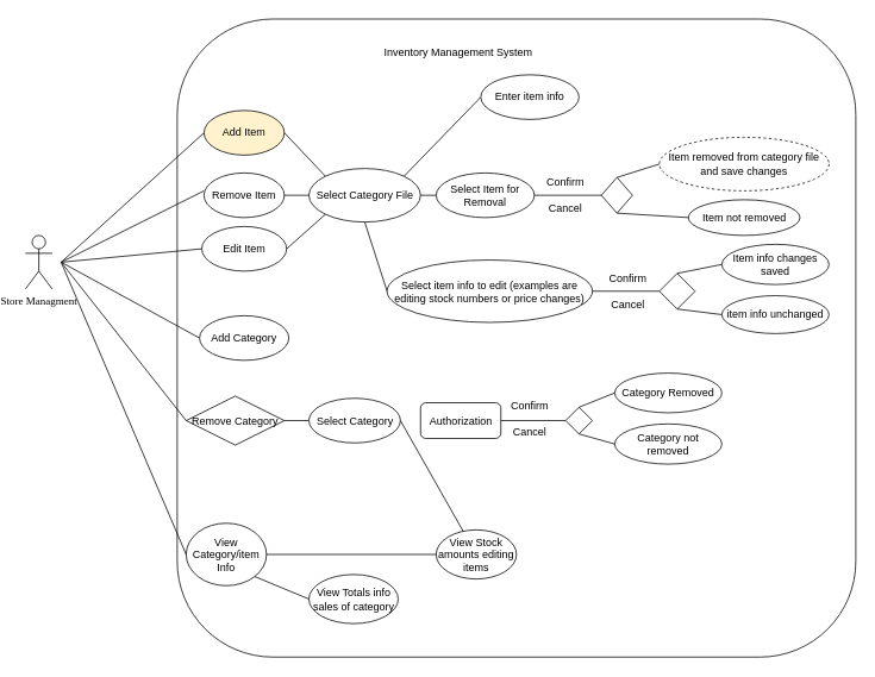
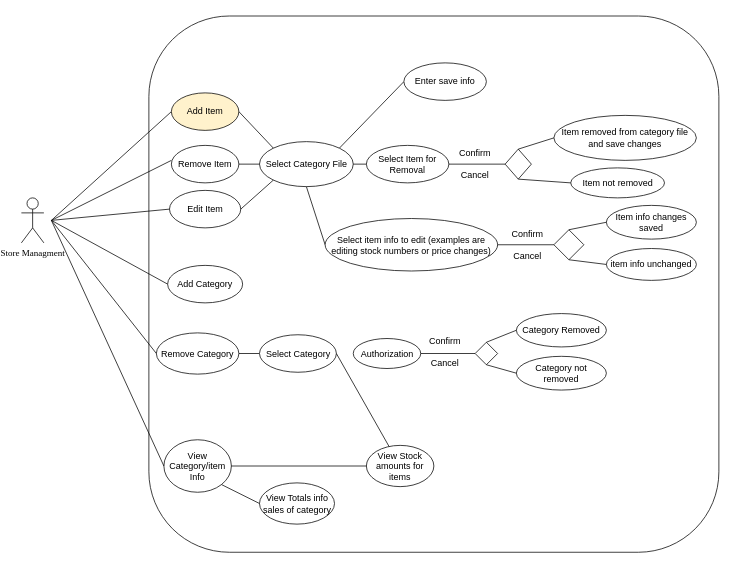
- <mxCell id="10" value="Inventory Management System" style="text;html=1;strokeColor=none;fillColor=none;align=center;verticalAlign=middle;whiteSpace=wrap;rounded=0;" parent="1" vertex="1"><mxGeometry x="385" y="43" width="240" height="30" as="geometry" /></mxCell>
- <mxCell id="26" value="Enter item info" style="ellipse;whiteSpace=wrap;html=1;" parent="1" vertex="1"><mxGeometry x="530" y="83" width="110" height="50" as="geometry" /></mxCell>
+ <mxCell id="26" value="Enter save info" style="ellipse;whiteSpace=wrap;html=1;" parent="1" vertex="1"><mxGeometry x="530" y="83" width="110" height="50" as="geometry" /></mxCell>
- <mxCell id="44" value="Item removed from category file and save changes" style="ellipse;whiteSpace=wrap;html=1;dashed=1;" parent="1" vertex="1"><mxGeometry x="730" y="153" width="190" height="60" as="geometry" /></mxCell>
+ <mxCell id="44" value="Item removed from category file and save changes" style="ellipse;whiteSpace=wrap;html=1;" parent="1" vertex="1"><mxGeometry x="730" y="153" width="190" height="60" as="geometry" /></mxCell>
- <mxCell id="46" value="Item not removed" style="ellipse;whiteSpace=wrap;html=1;" parent="1" vertex="1"><mxGeometry x="762.5" y="223" width="125" height="40" as="geometry" /></mxCell>
+ <mxCell id="46" value="Item not removed" style="ellipse;whiteSpace=wrap;html=1;" parent="1" vertex="1"><mxGeometry x="752.5" y="223" width="125" height="40" as="geometry" /></mxCell>
- <mxCell id="28" value="Remove Category" style="rhombus;whiteSpace=wrap;html=1;" parent="1" vertex="1"><mxGeometry x="200" y="443" width="110" height="55" as="geometry" /></mxCell>
+ <mxCell id="28" value="Remove Category" style="ellipse;whiteSpace=wrap;html=1;" parent="1" vertex="1"><mxGeometry x="200" y="443" width="110" height="55" as="geometry" /></mxCell>
- <mxCell id="34" value="Authorization" style="whiteSpace=wrap;html=1;rounded=1;" parent="1" vertex="1"><mxGeometry x="462.5" y="450.5" width="90" height="40" as="geometry" /></mxCell>
+ <mxCell id="34" value="Authorization" style="ellipse;whiteSpace=wrap;html=1;" parent="1" vertex="1"><mxGeometry x="462.5" y="450.5" width="90" height="40" as="geometry" /></mxCell>
- <mxCell id="11" value="View Category/item Info" style="ellipse;whiteSpace=wrap;html=1;" parent="1" vertex="1"><mxGeometry x="200" y="585.5" width="90" height="70" as="geometry" /></mxCell>
+ <mxCell id="11" value="View Category/item Info" style="ellipse;whiteSpace=wrap;html=1;" parent="1" vertex="1"><mxGeometry x="210" y="585.5" width="90" height="70" as="geometry" /></mxCell>
- <mxCell id="17" value="View Stock amounts editing items" style="ellipse;whiteSpace=wrap;html=1;" parent="1" vertex="1"><mxGeometry x="480" y="593" width="90" height="55" as="geometry" /></mxCell>
+ <mxCell id="17" value="View Stock amounts for items" style="ellipse;whiteSpace=wrap;html=1;" parent="1" vertex="1"><mxGeometry x="480" y="593" width="90" height="55" as="geometry" /></mxCell>
